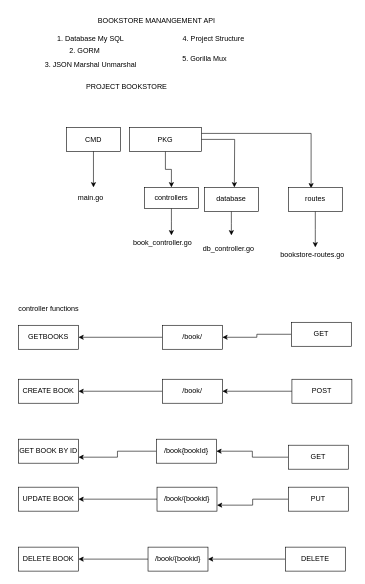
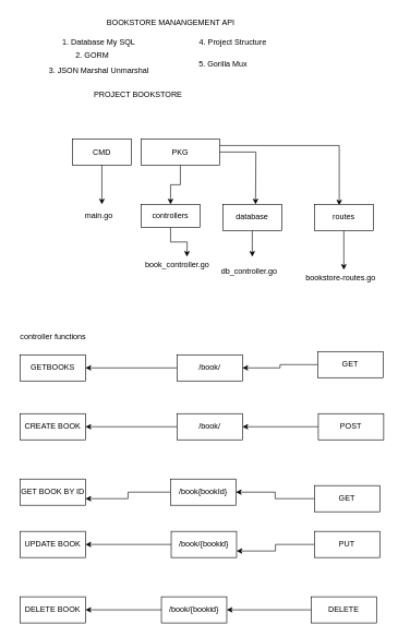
- <mxCell id="16" value="controllers" style="whiteSpace=wrap;html=1;" vertex="1" parent="1"><mxGeometry x="240" y="312" width="90" height="35" as="geometry" /></mxCell>
+ <mxCell id="16" value="controllers" style="whiteSpace=wrap;html=1;" vertex="1" parent="1"><mxGeometry x="215" y="312" width="90" height="35" as="geometry" /></mxCell>
